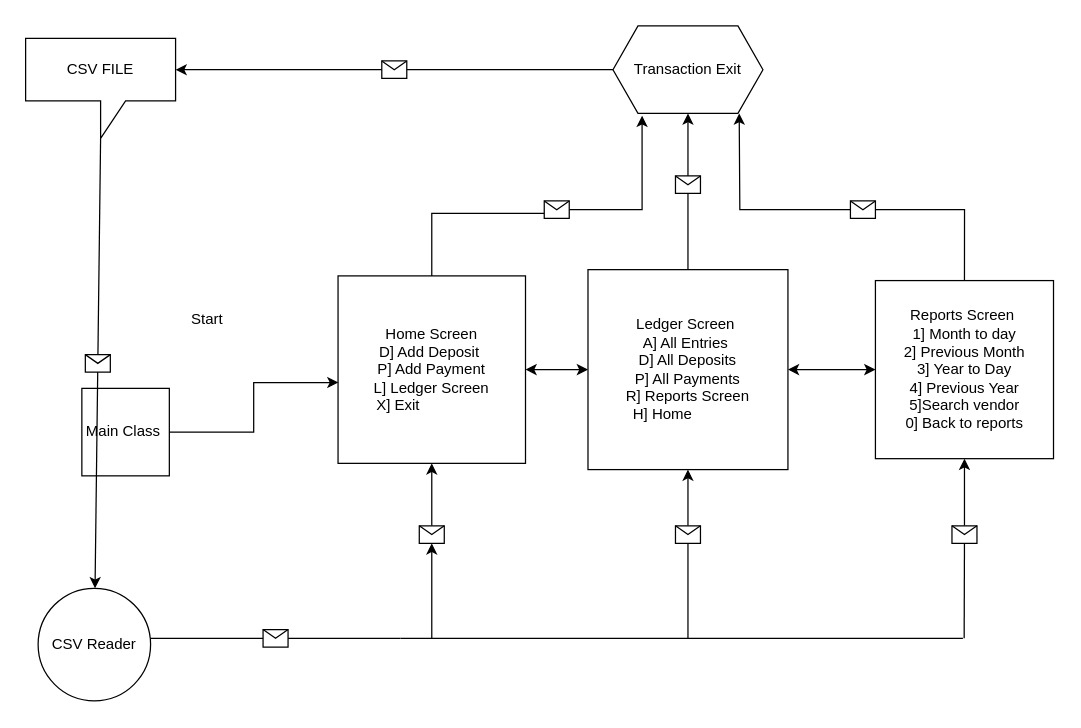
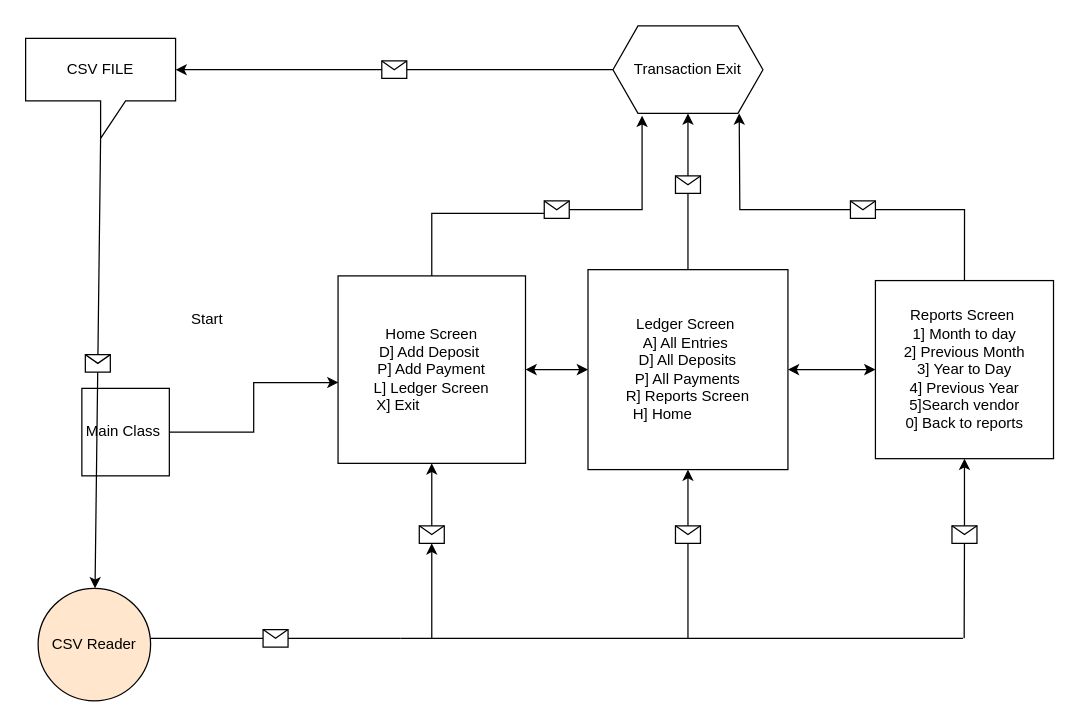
- <mxCell id="9" value="CSV Reader" style="ellipse;whiteSpace=wrap;html=1;aspect=fixed;" vertex="1" parent="1"><mxGeometry x="30" y="470" width="90" height="90" as="geometry" /></mxCell>
+ <mxCell id="9" value="CSV Reader" style="ellipse;whiteSpace=wrap;html=1;aspect=fixed;fillColor=#ffe6cc;" vertex="1" parent="1"><mxGeometry x="30" y="470" width="90" height="90" as="geometry" /></mxCell>
